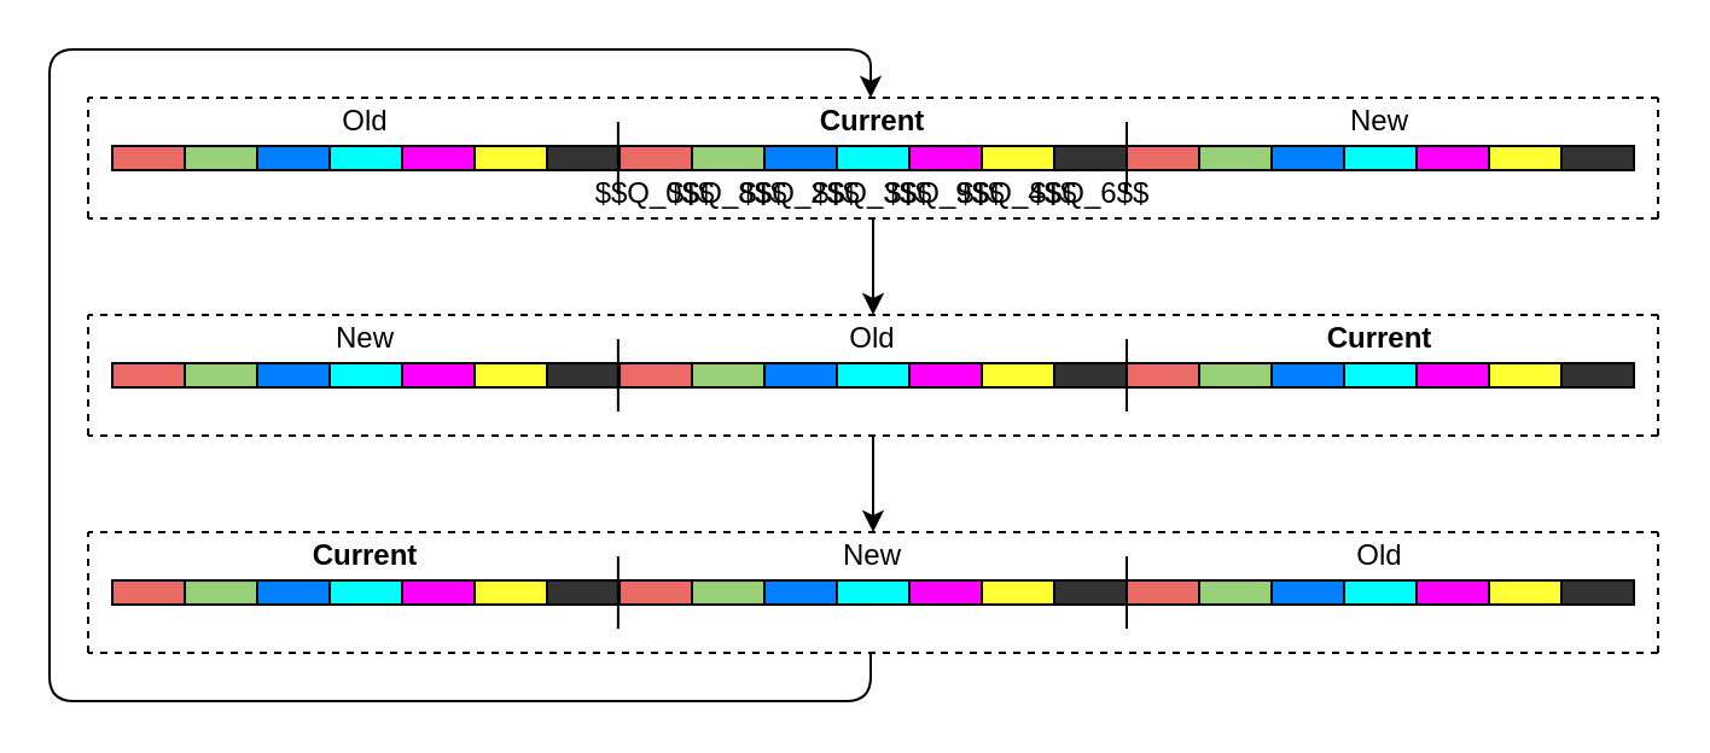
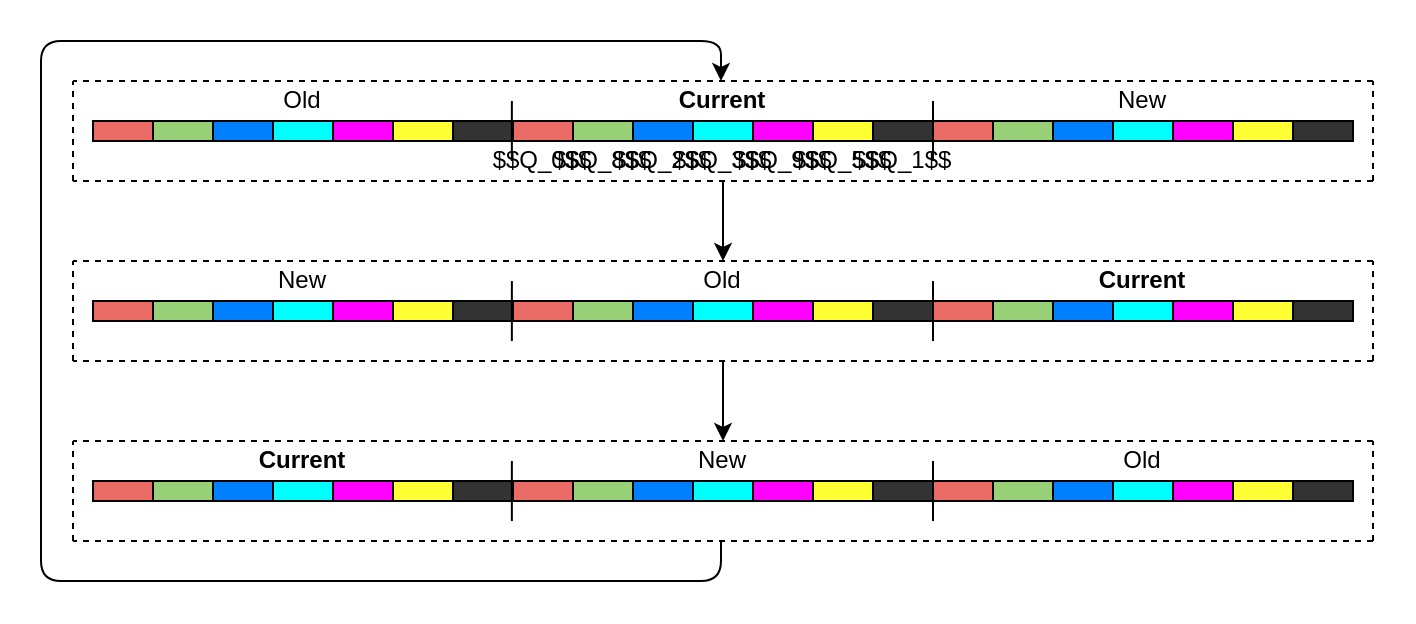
- <mxCell id="7" value="$$Q_4$$" style="text;html=1;strokeColor=none;fillColor=none;align=center;verticalAlign=middle;whiteSpace=wrap;rounded=0;" parent="1" vertex="1"><mxGeometry x="406" y="70" width="30" height="20" as="geometry" /></mxCell>
+ <mxCell id="7" value="$$Q_5$$" style="text;html=1;strokeColor=none;fillColor=none;align=center;verticalAlign=middle;whiteSpace=wrap;rounded=0;" parent="1" vertex="1"><mxGeometry x="406" y="70" width="30" height="20" as="geometry" /></mxCell>
- <mxCell id="8" value="$$Q_6$$" style="text;html=1;strokeColor=none;fillColor=none;align=center;verticalAlign=middle;whiteSpace=wrap;rounded=0;" parent="1" vertex="1"><mxGeometry x="436" y="70" width="30" height="20" as="geometry" /></mxCell>
+ <mxCell id="8" value="$$Q_1$$" style="text;html=1;strokeColor=none;fillColor=none;align=center;verticalAlign=middle;whiteSpace=wrap;rounded=0;" parent="1" vertex="1"><mxGeometry x="436" y="70" width="30" height="20" as="geometry" /></mxCell>
